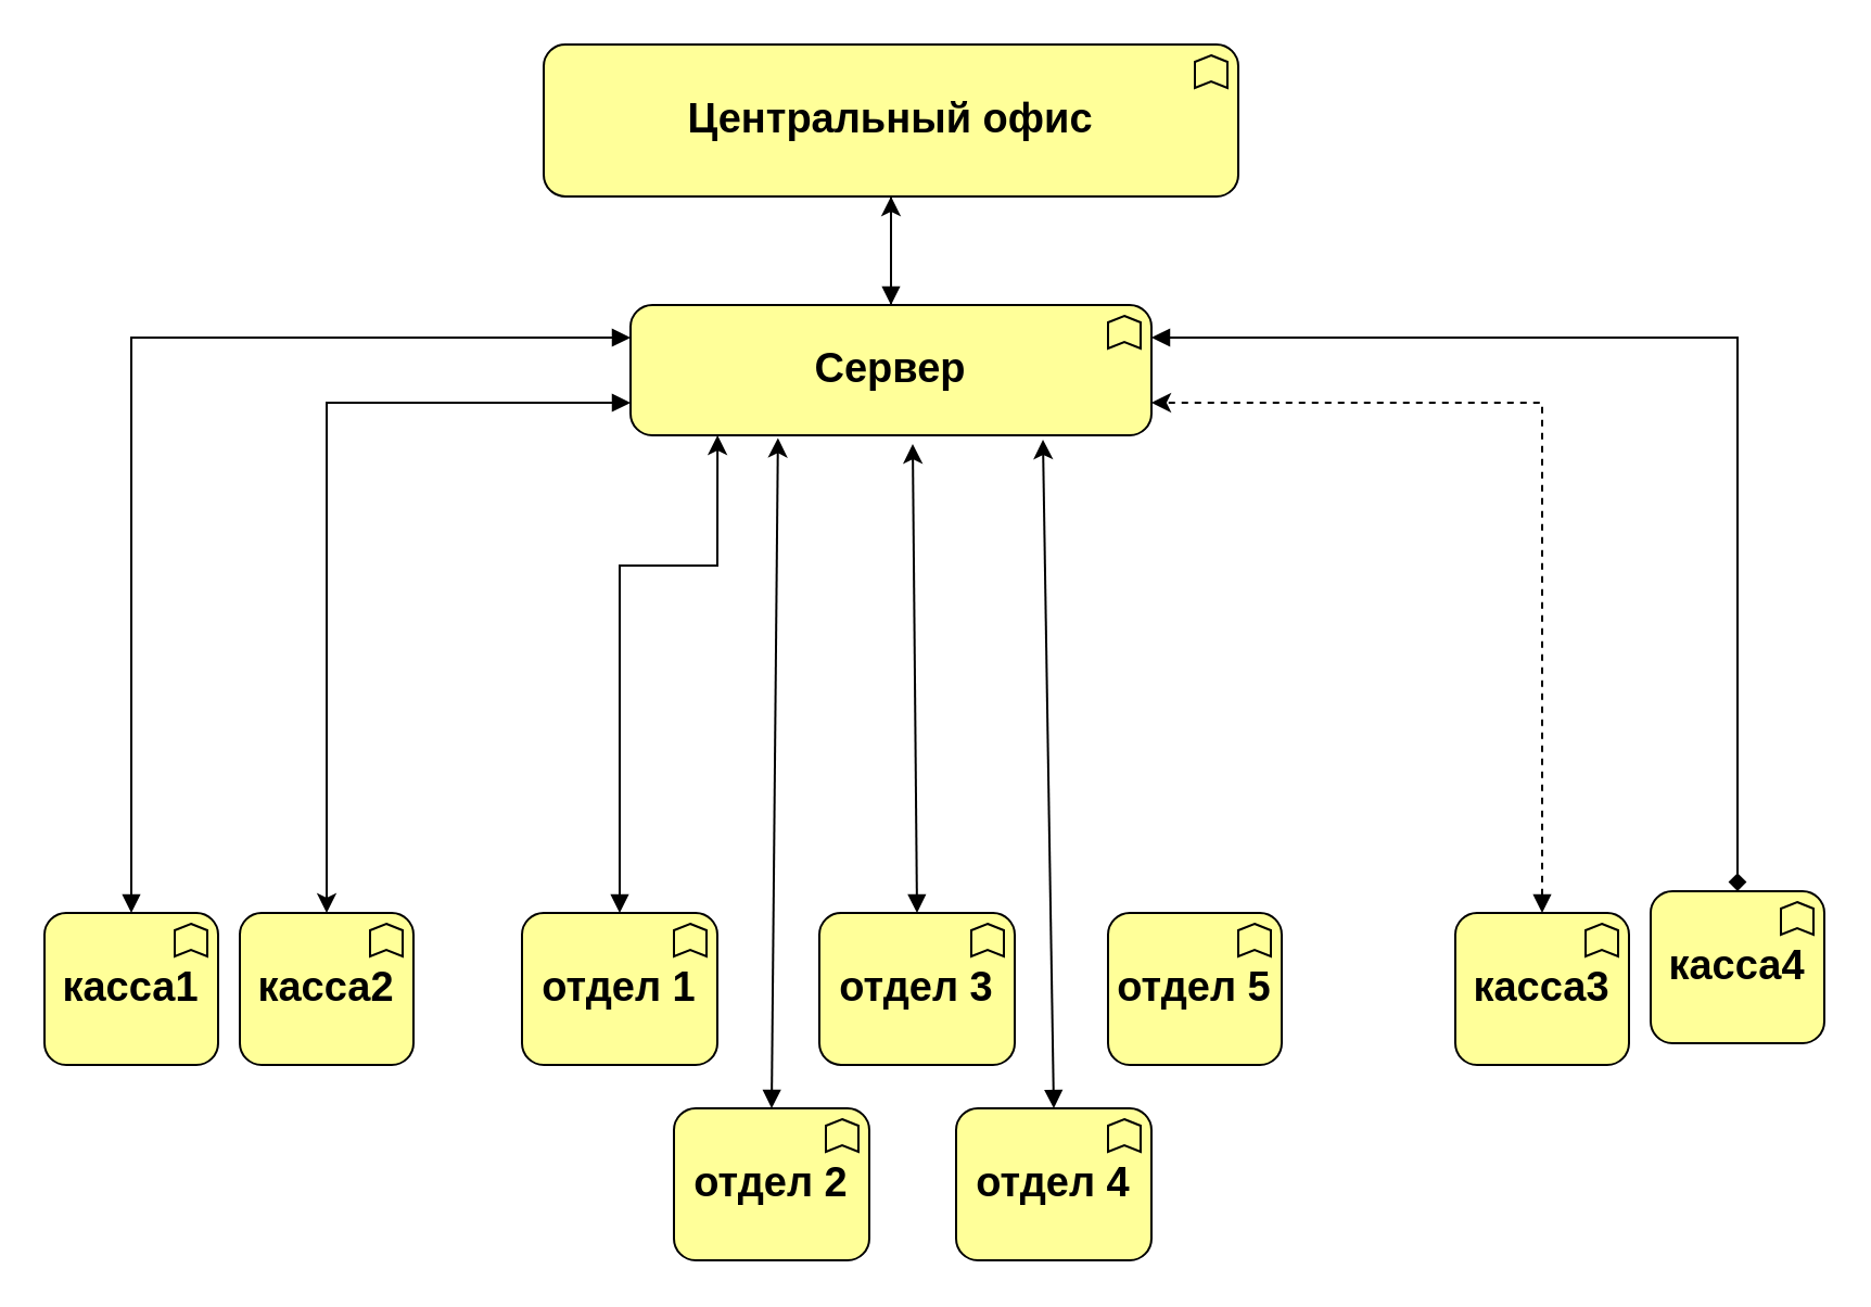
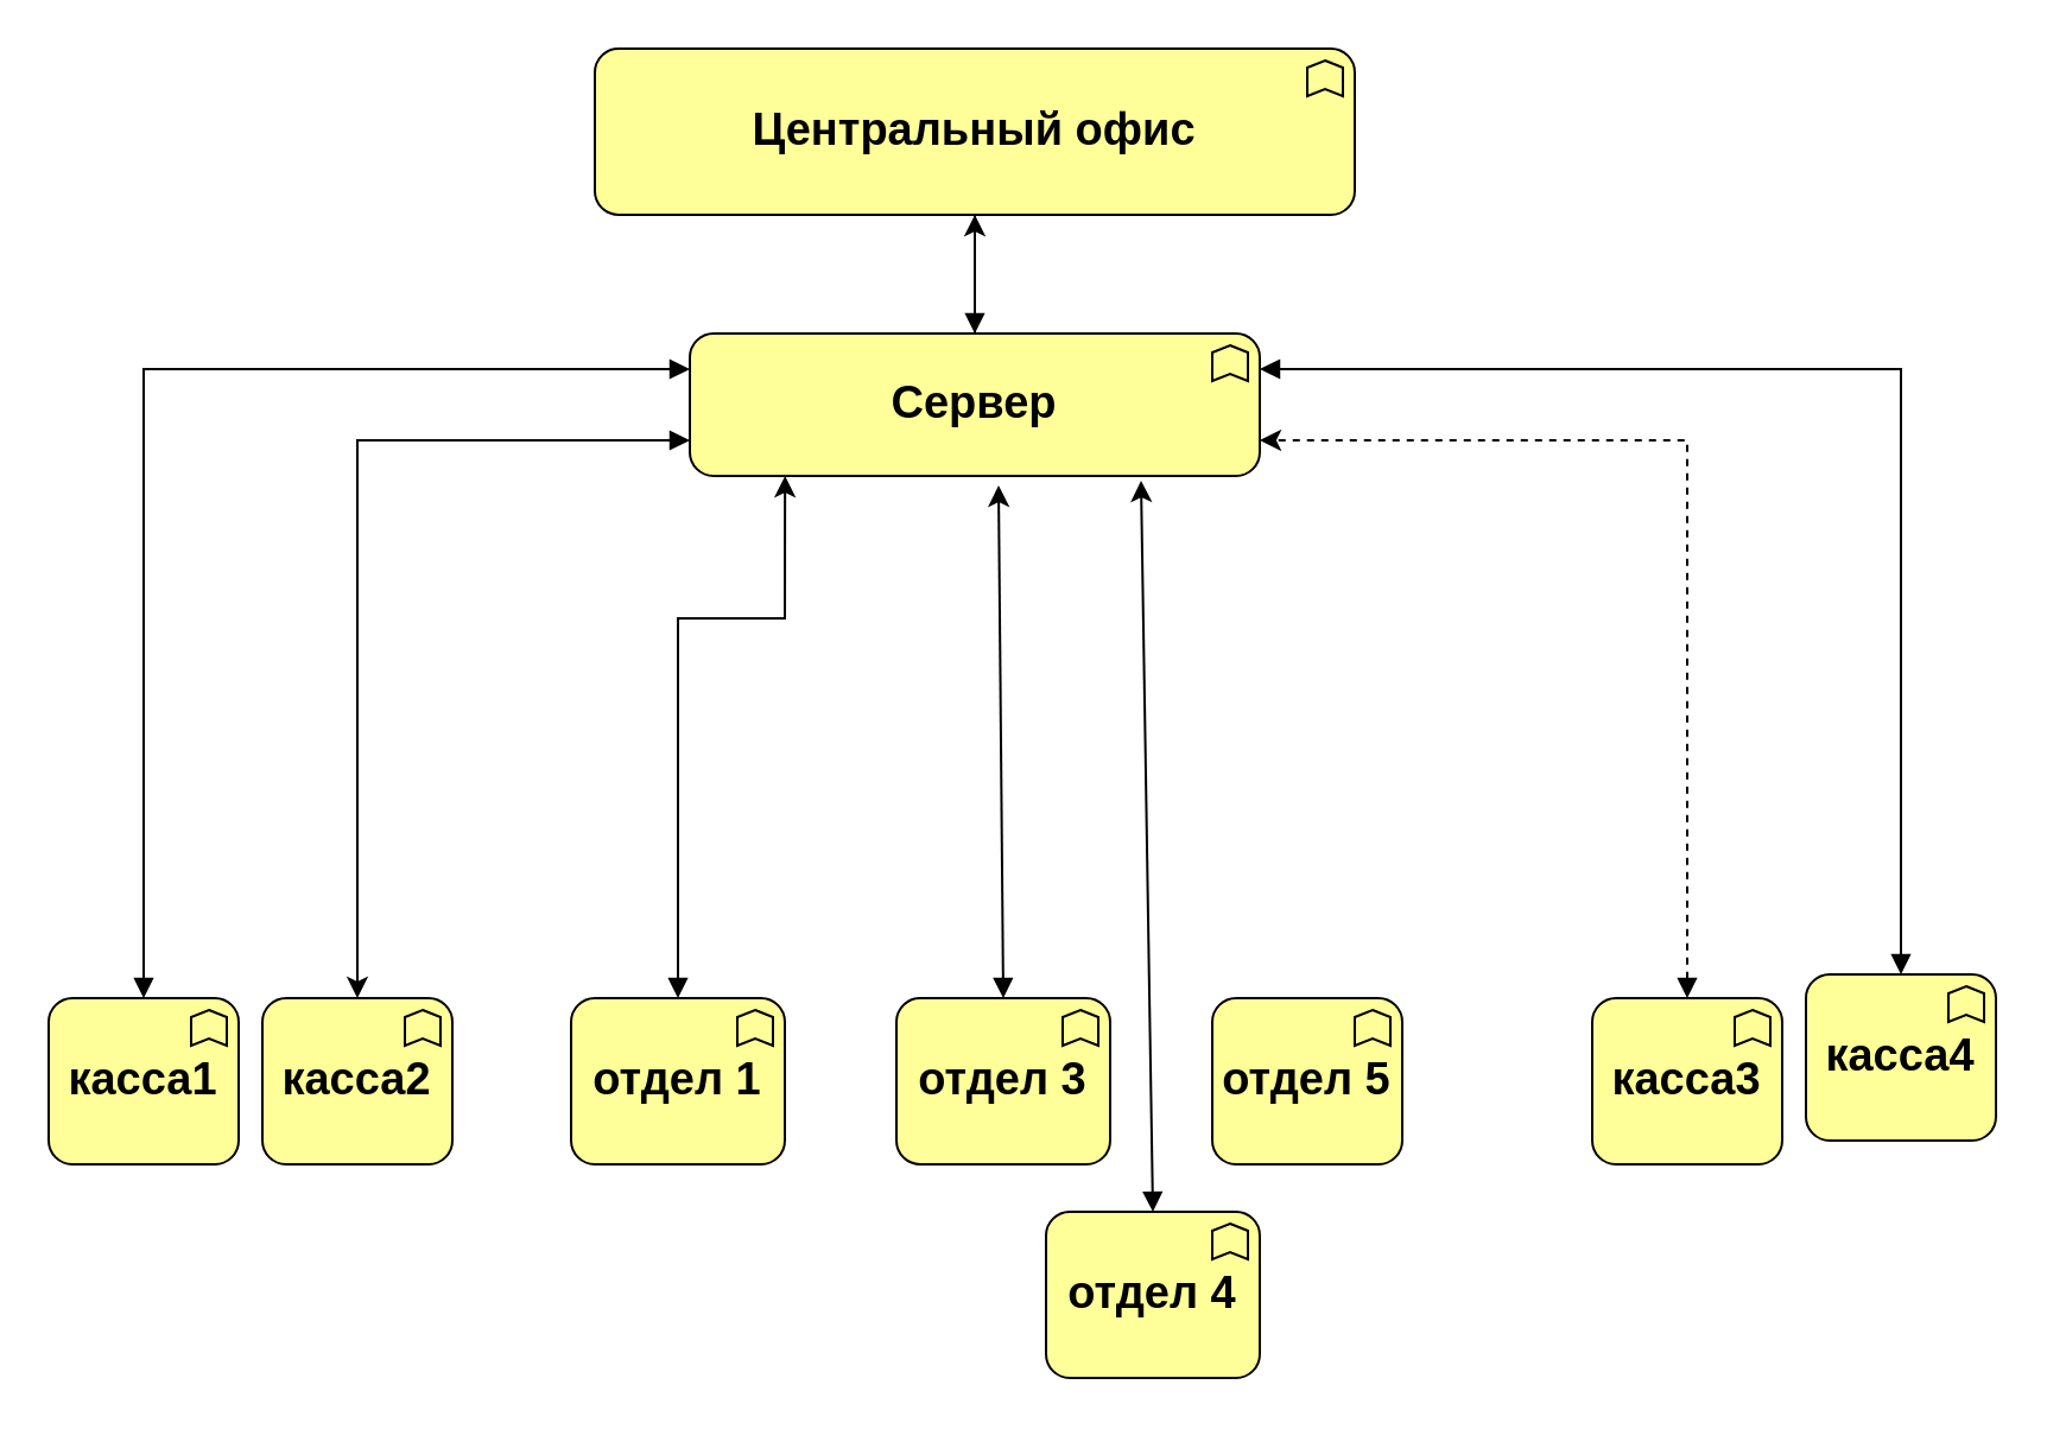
- <mxCell id="18" value="" style="endArrow=classic;html=1;exitX=0.5;exitY=0;exitDx=0;exitDy=0;exitPerimeter=0;entryX=0.283;entryY=1.02;entryDx=0;entryDy=0;entryPerimeter=0;startArrow=block;startFill=1;" edge="1" parent="1" source="8" target="4"><mxGeometry width="50" height="50" relative="1" as="geometry"><mxPoint x="420" y="360" as="sourcePoint" /><mxPoint x="470" y="310" as="targetPoint" /></mxGeometry></mxCell>
- <mxCell id="22" value="" style="edgeStyle=orthogonalEdgeStyle;rounded=0;orthogonalLoop=1;jettySize=auto;html=1;endArrow=diamond;endFill=1;startArrow=block;startFill=1;exitX=1;exitY=0.25;exitDx=0;exitDy=0;exitPerimeter=0;entryX=0.5;entryY=0;entryDx=0;entryDy=0;entryPerimeter=0;" edge="1" parent="1" source="4" target="16"><mxGeometry relative="1" as="geometry"><mxPoint x="300" y="180" as="sourcePoint" /><mxPoint x="110.059" y="430" as="targetPoint" /></mxGeometry></mxCell>
+ <mxCell id="22" value="" style="edgeStyle=orthogonalEdgeStyle;rounded=0;orthogonalLoop=1;jettySize=auto;html=1;endArrow=block;endFill=1;startArrow=block;startFill=1;exitX=1;exitY=0.25;exitDx=0;exitDy=0;exitPerimeter=0;entryX=0.5;entryY=0;entryDx=0;entryDy=0;entryPerimeter=0;" edge="1" parent="1" source="4" target="16"><mxGeometry relative="1" as="geometry"><mxPoint x="300" y="180" as="sourcePoint" /><mxPoint x="110.059" y="430" as="targetPoint" /></mxGeometry></mxCell>
- <mxCell id="8" value="&lt;font style=&quot;font-size: 19px&quot;&gt;&lt;b&gt;отдел 2&lt;br&gt;&lt;/b&gt;&lt;/font&gt;" style="html=1;whiteSpace=wrap;fillColor=#ffff99;shape=mxgraph.archimate3.application;appType=func;archiType=rounded;fontSize=14;" vertex="1" parent="1"><mxGeometry x="310" y="510" width="90" height="70" as="geometry" /></mxCell>
